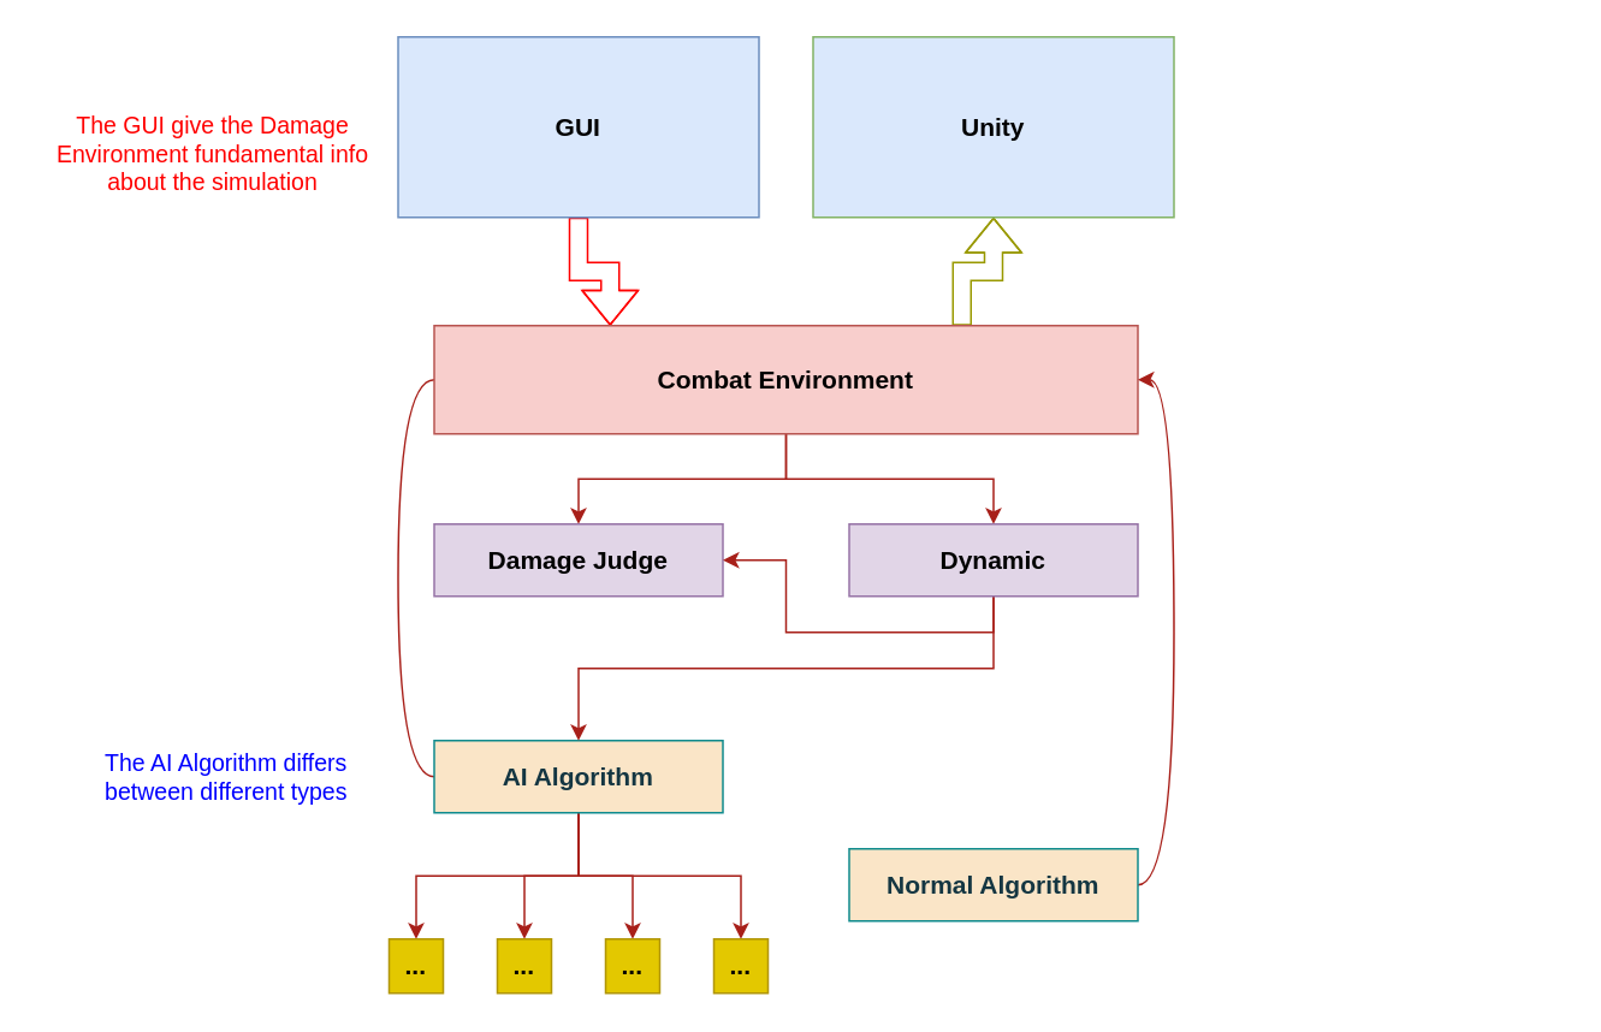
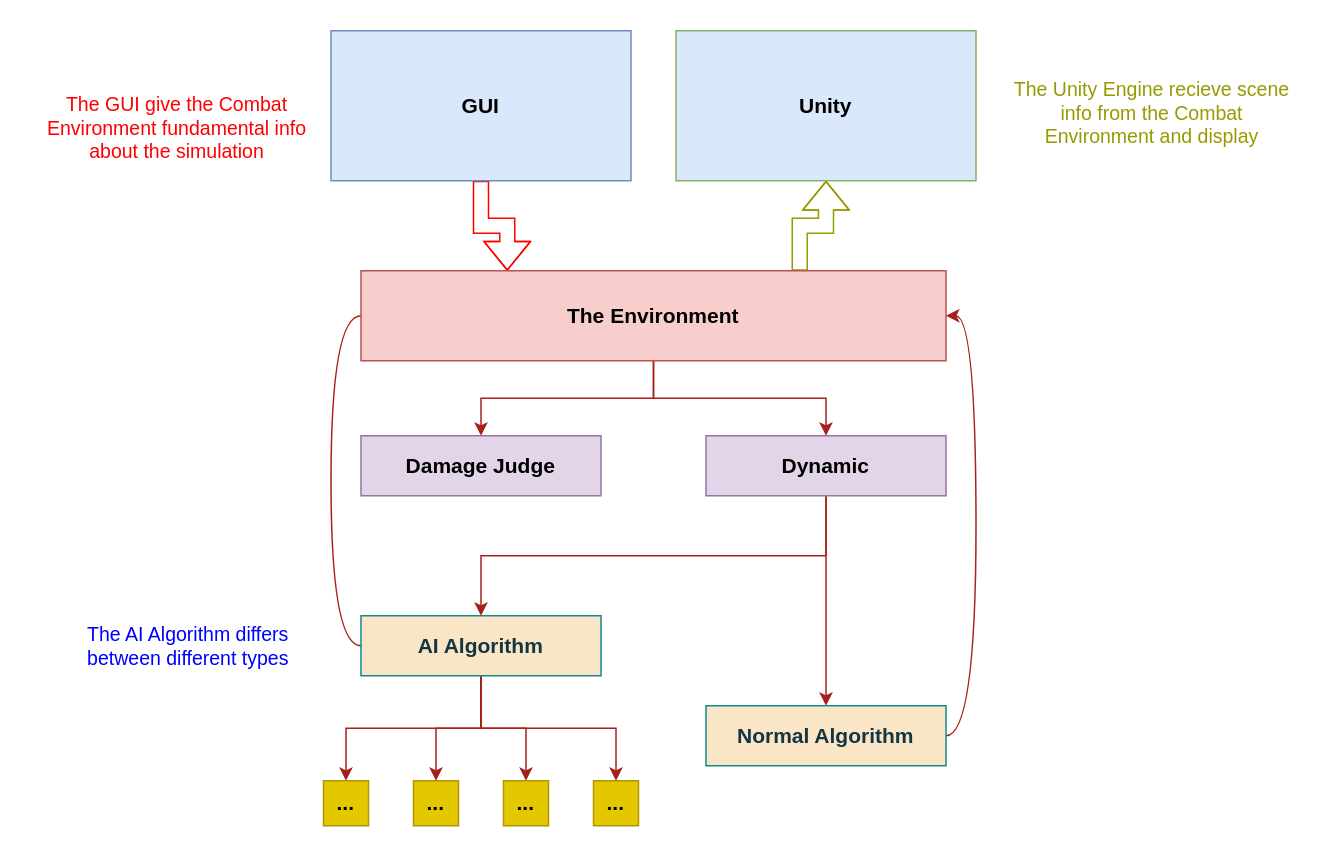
+ <mxCell id="27" value="&lt;font style=&quot;font-size: 13px;&quot; color=&quot;#999900&quot;&gt;The Unity Engine recieve scene info from the Combat Environment and display&lt;/font&gt;" style="text;html=1;strokeColor=none;fillColor=none;align=center;verticalAlign=middle;whiteSpace=wrap;rounded=0;fontColor=#143642;" parent="1" vertex="1"><mxGeometry x="670" y="50" width="195" height="50" as="geometry" /></mxCell>
- <mxCell id="25" value="&lt;font style=&quot;font-size: 13px;&quot; color=&quot;#ff0000&quot;&gt;The GUI give the Damage Environment fundamental info about the simulation&lt;/font&gt;" style="text;html=1;strokeColor=none;fillColor=none;align=center;verticalAlign=middle;whiteSpace=wrap;rounded=0;fontColor=#143642;" parent="1" vertex="1"><mxGeometry x="20" y="60" width="195" height="50" as="geometry" /></mxCell>
+ <mxCell id="25" value="&lt;font style=&quot;font-size: 13px;&quot; color=&quot;#ff0000&quot;&gt;The GUI give the Combat Environment fundamental info about the simulation&lt;/font&gt;" style="text;html=1;strokeColor=none;fillColor=none;align=center;verticalAlign=middle;whiteSpace=wrap;rounded=0;fontColor=#143642;" parent="1" vertex="1"><mxGeometry x="20" y="60" width="195" height="50" as="geometry" /></mxCell>
- <mxCell id="13" value="&lt;span style=&quot;font-size: 14px;&quot;&gt;&lt;b&gt;Combat Environment&lt;/b&gt;&lt;/span&gt;" style="rounded=0;whiteSpace=wrap;html=1;strokeColor=#b85450;fillColor=#f8cecc;" parent="1" vertex="1"><mxGeometry x="240" y="180" width="390" height="60" as="geometry" /></mxCell>
+ <mxCell id="13" value="&lt;span style=&quot;font-size: 14px;&quot;&gt;&lt;b&gt;The Environment&lt;/b&gt;&lt;/span&gt;" style="rounded=0;whiteSpace=wrap;html=1;strokeColor=#b85450;fillColor=#f8cecc;" parent="1" vertex="1"><mxGeometry x="240" y="180" width="390" height="60" as="geometry" /></mxCell>
- <mxCell id="15" style="edgeStyle=orthogonalEdgeStyle;rounded=0;orthogonalLoop=1;jettySize=auto;html=1;exitX=0.5;exitY=1;exitDx=0;exitDy=0;strokeColor=#A8201A;fontColor=#143642;fillColor=#FAE5C7;" parent="1" source="17" target="14" edge="1"><mxGeometry relative="1" as="geometry" /></mxCell>
+ <mxCell id="15" style="edgeStyle=orthogonalEdgeStyle;rounded=0;orthogonalLoop=1;jettySize=auto;html=1;exitX=0.5;exitY=1;exitDx=0;exitDy=0;entryX=0.5;entryY=0;entryDx=0;entryDy=0;strokeColor=#A8201A;fontColor=#143642;fillColor=#FAE5C7;" parent="1" source="17" target="19" edge="1"><mxGeometry relative="1" as="geometry" /></mxCell>
